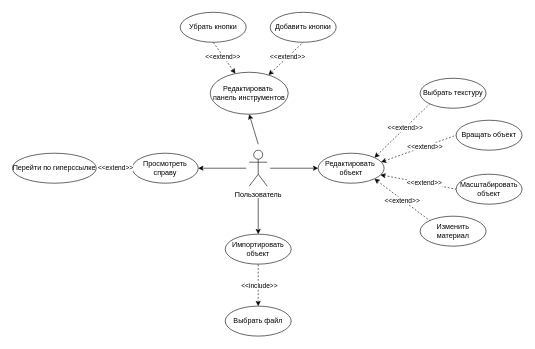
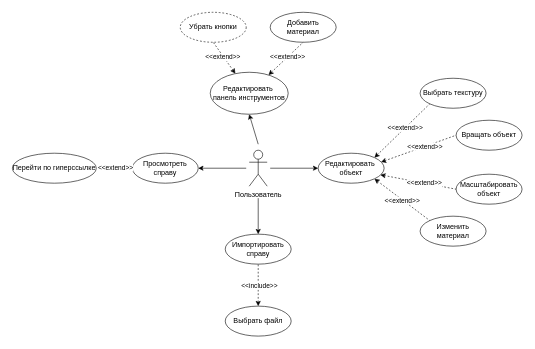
- <mxCell id="29" value="Убрать кнопки" style="ellipse;whiteSpace=wrap;html=1;" vertex="1" parent="1"><mxGeometry x="300" y="20" width="110" height="50" as="geometry" /></mxCell>
+ <mxCell id="29" value="Убрать кнопки" style="ellipse;whiteSpace=wrap;html=1;dashed=1;" vertex="1" parent="1"><mxGeometry x="300" y="20" width="110" height="50" as="geometry" /></mxCell>
- <mxCell id="30" value="Добавить кнопки" style="ellipse;whiteSpace=wrap;html=1;" vertex="1" parent="1"><mxGeometry x="450" y="20" width="110" height="50" as="geometry" /></mxCell>
+ <mxCell id="30" value="Добавить материал" style="ellipse;whiteSpace=wrap;html=1;" vertex="1" parent="1"><mxGeometry x="450" y="20" width="110" height="50" as="geometry" /></mxCell>
- <mxCell id="3" value="Импортировать&lt;br&gt;объект" style="ellipse;whiteSpace=wrap;html=1;" vertex="1" parent="1"><mxGeometry x="375" y="390" width="110" height="50" as="geometry" /></mxCell>
+ <mxCell id="3" value="Импортировать&lt;br&gt;справу" style="ellipse;whiteSpace=wrap;html=1;" vertex="1" parent="1"><mxGeometry x="375" y="390" width="110" height="50" as="geometry" /></mxCell>
